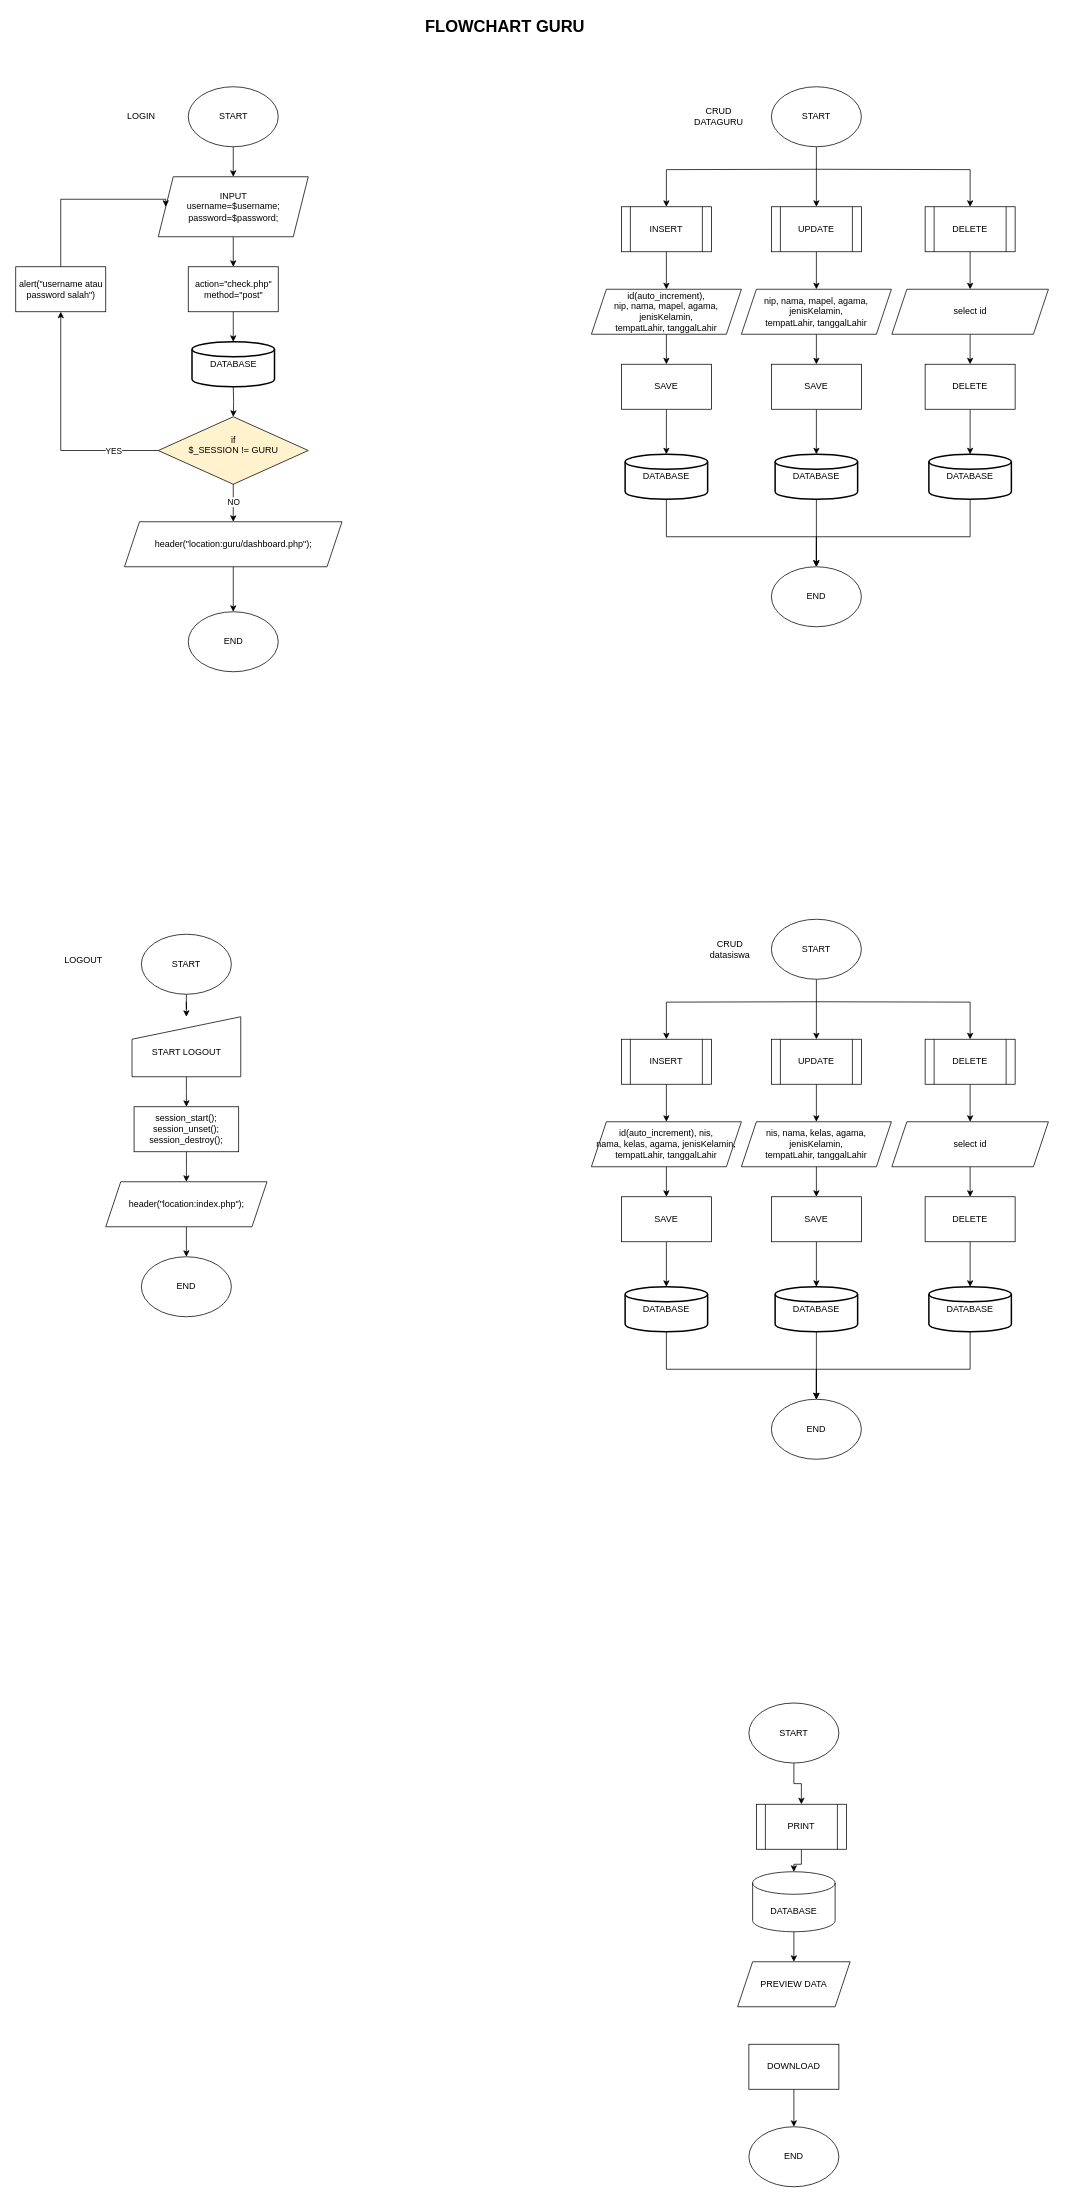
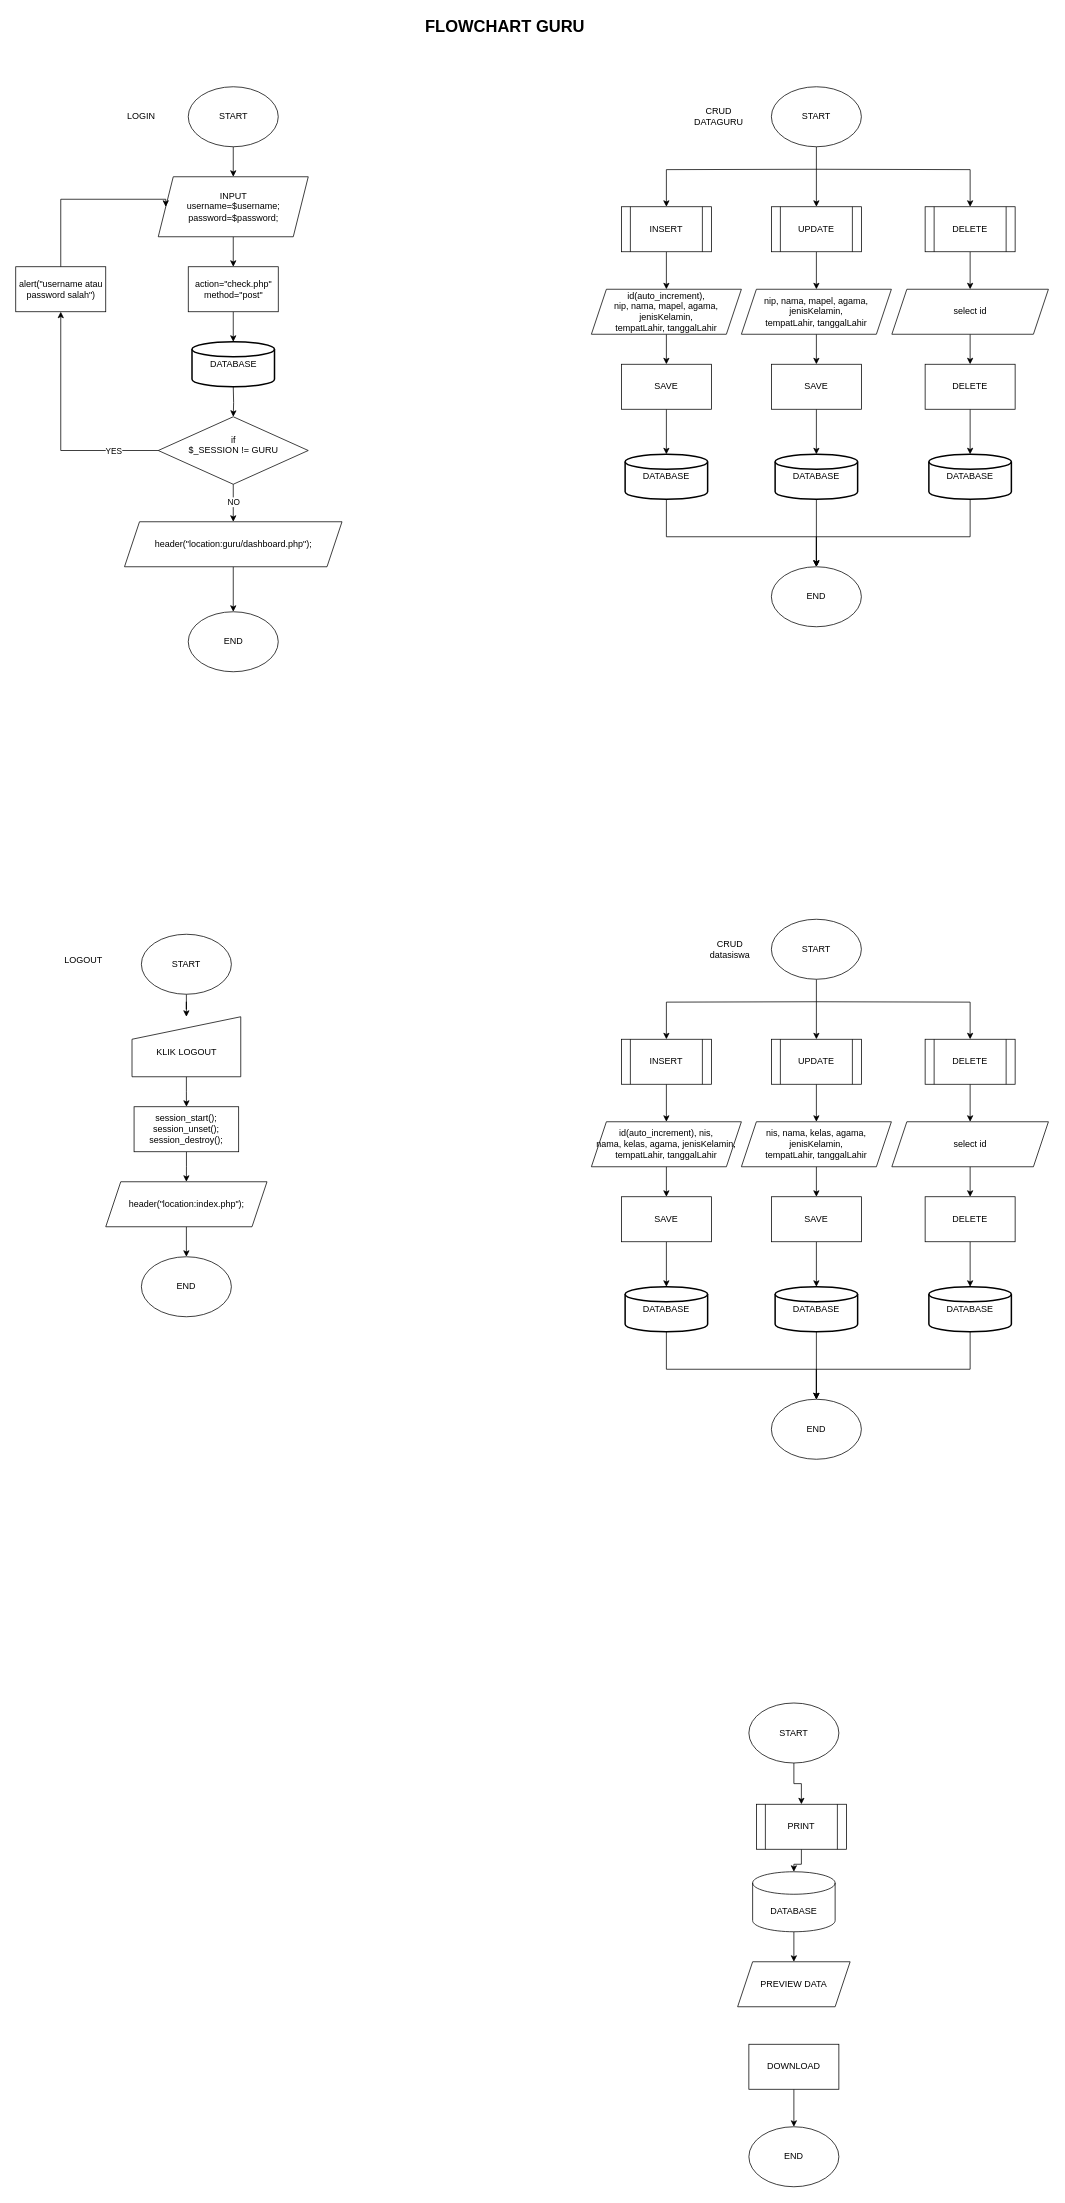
- <mxCell id="13" value="if &lt;br&gt;$_SESSION != GURU&lt;div&gt;&lt;br&gt;&lt;/div&gt;" style="rhombus;whiteSpace=wrap;html=1;fillColor=#fff2cc;" parent="1" vertex="1"><mxGeometry x="210.5" y="555" width="200" height="90" as="geometry" /></mxCell>
+ <mxCell id="13" value="if &lt;br&gt;$_SESSION != GURU&lt;div&gt;&lt;br&gt;&lt;/div&gt;" style="rhombus;whiteSpace=wrap;html=1;" parent="1" vertex="1"><mxGeometry x="210.5" y="555" width="200" height="90" as="geometry" /></mxCell>
- <mxCell id="55" value="&lt;br&gt;START LOGOUT" style="shape=manualInput;whiteSpace=wrap;html=1;" parent="1" vertex="1"><mxGeometry x="175.5" y="1355" width="145" height="80" as="geometry" /></mxCell>
+ <mxCell id="55" value="&lt;br&gt;KLIK LOGOUT" style="shape=manualInput;whiteSpace=wrap;html=1;" parent="1" vertex="1"><mxGeometry x="175.5" y="1355" width="145" height="80" as="geometry" /></mxCell>
